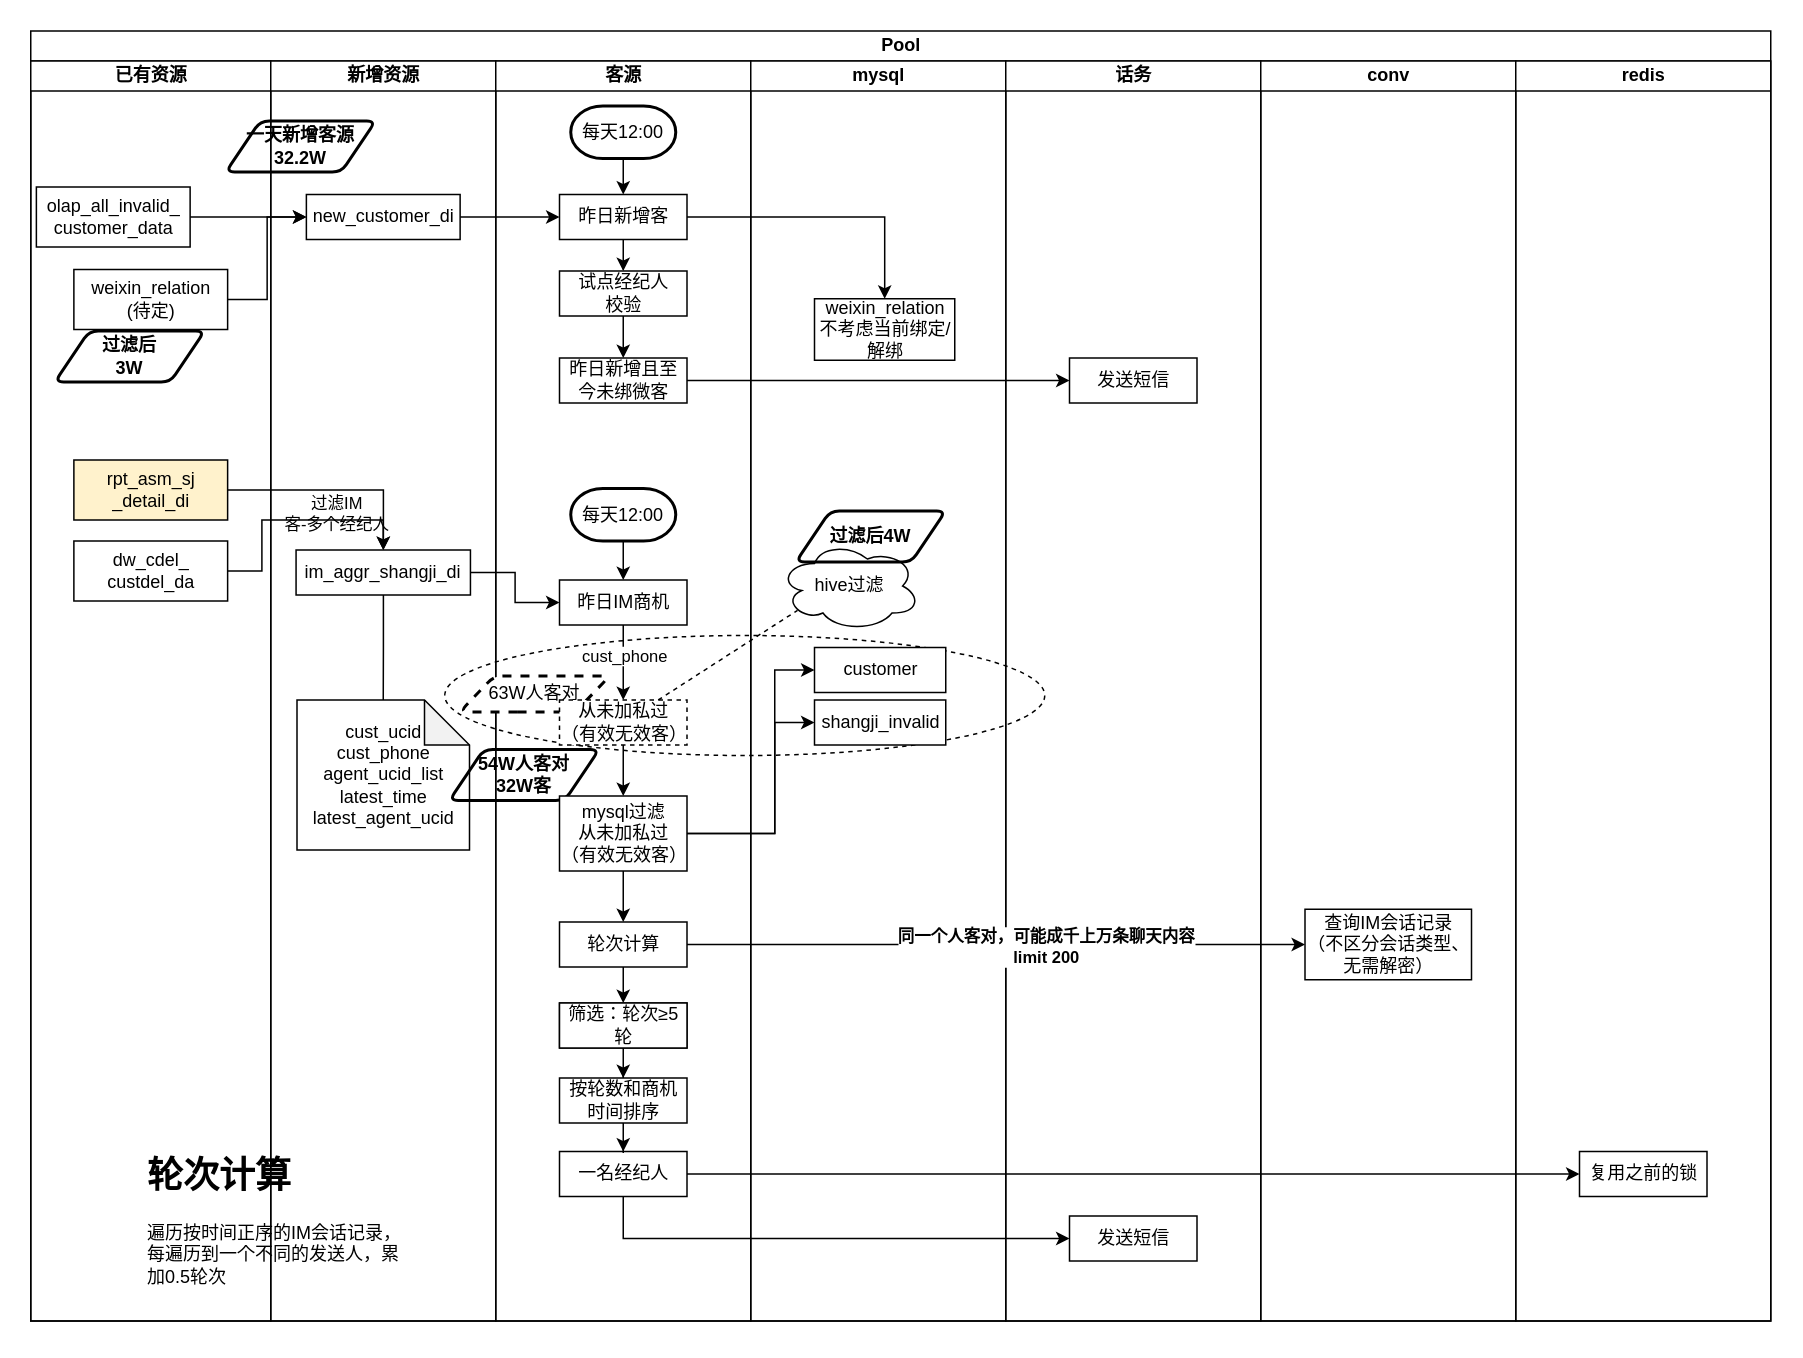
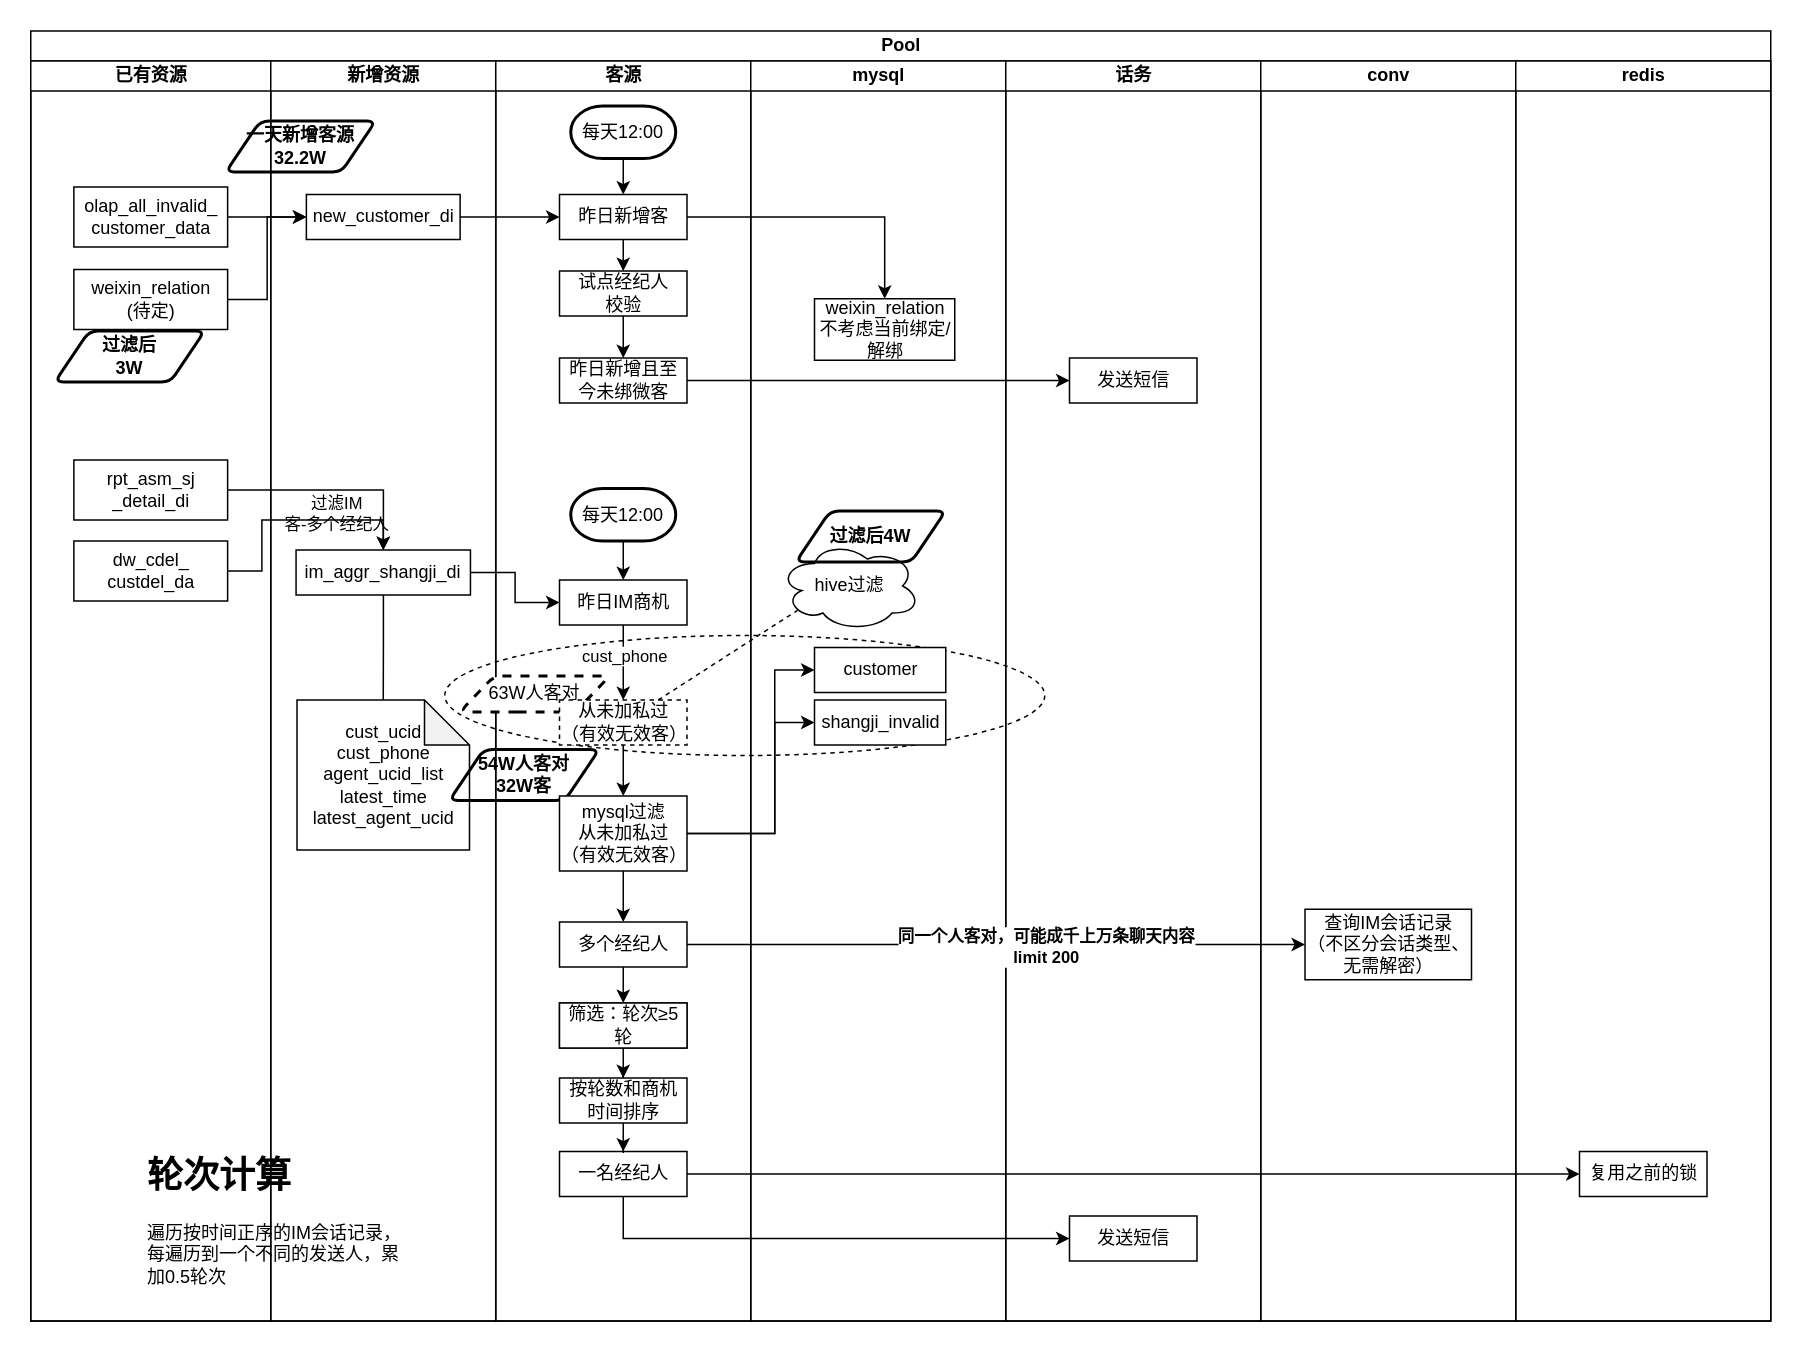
- <mxCell id="50" value="olap_all_invalid_&lt;div&gt;customer_data&lt;/div&gt;" style="rounded=0;whiteSpace=wrap;html=1;" parent="1" vertex="1"><mxGeometry x="23.75" y="124" width="102.5" height="40" as="geometry" /></mxCell>
+ <mxCell id="50" value="olap_all_invalid_&lt;div&gt;customer_data&lt;/div&gt;" style="rounded=0;whiteSpace=wrap;html=1;" parent="1" vertex="1"><mxGeometry x="48.75" y="124" width="102.5" height="40" as="geometry" /></mxCell>
- <mxCell id="6" value="rpt_asm_sj&lt;div&gt;_detail_di&lt;/div&gt;" style="rounded=0;whiteSpace=wrap;html=1;fillColor=#fff2cc;" parent="5" vertex="1"><mxGeometry x="28.75" y="266" width="102.5" height="40" as="geometry" /></mxCell>
+ <mxCell id="6" value="rpt_asm_sj&lt;div&gt;_detail_di&lt;/div&gt;" style="rounded=0;whiteSpace=wrap;html=1;" parent="5" vertex="1"><mxGeometry x="28.75" y="266" width="102.5" height="40" as="geometry" /></mxCell>
- <mxCell id="70" value="轮次计算" style="rounded=0;whiteSpace=wrap;html=1;" parent="1" vertex="1"><mxGeometry x="372.5" y="614" width="85" height="30" as="geometry" /></mxCell>
+ <mxCell id="70" value="多个经纪人" style="rounded=0;whiteSpace=wrap;html=1;" parent="1" vertex="1"><mxGeometry x="372.5" y="614" width="85" height="30" as="geometry" /></mxCell>
